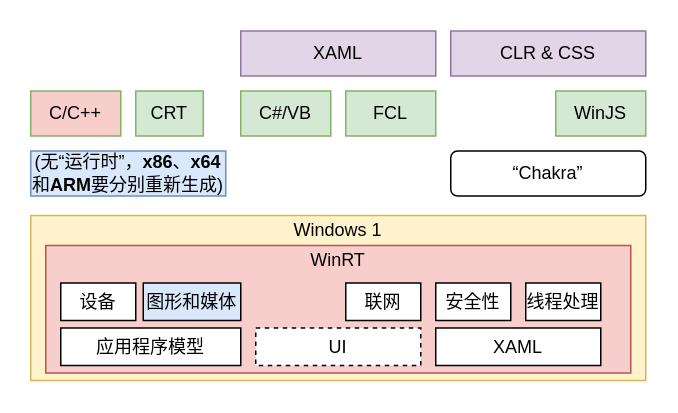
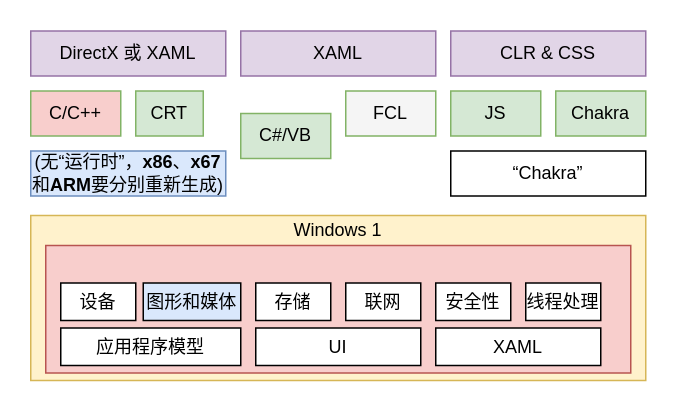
+ <mxCell id="2" value="DirectX 或 XAML" style="rounded=0;whiteSpace=wrap;html=1;fillColor=#e1d5e7;strokeColor=#9673a6;" vertex="1" parent="1"><mxGeometry x="20" y="20" width="130" height="30" as="geometry" /></mxCell>
- <mxCell id="7" value="C#/VB" style="rounded=0;whiteSpace=wrap;html=1;fillColor=#d5e8d4;strokeColor=#82b366;" vertex="1" parent="1"><mxGeometry x="160" y="60" width="60" height="30" as="geometry" /></mxCell>
+ <mxCell id="7" value="C#/VB" style="rounded=0;whiteSpace=wrap;html=1;fillColor=#d5e8d4;strokeColor=#82b366;" vertex="1" parent="1"><mxGeometry x="160" y="75" width="60" height="30" as="geometry" /></mxCell>
- <mxCell id="8" value="FCL" style="rounded=0;whiteSpace=wrap;html=1;fillColor=#d5e8d4;strokeColor=#82b366;" vertex="1" parent="1"><mxGeometry x="230" y="60" width="60" height="30" as="geometry" /></mxCell>
+ <mxCell id="8" value="FCL" style="rounded=0;whiteSpace=wrap;html=1;fillColor=#f5f5f5;strokeColor=#82b366;" vertex="1" parent="1"><mxGeometry x="230" y="60" width="60" height="30" as="geometry" /></mxCell>
+ <mxCell id="10" value="JS" style="rounded=0;whiteSpace=wrap;html=1;fillColor=#d5e8d4;strokeColor=#82b366;" vertex="1" parent="1"><mxGeometry x="300" y="60" width="60" height="30" as="geometry" /></mxCell>
- <mxCell id="11" value="WinJS" style="rounded=0;whiteSpace=wrap;html=1;fillColor=#d5e8d4;strokeColor=#82b366;" vertex="1" parent="1"><mxGeometry x="370" y="60" width="60" height="30" as="geometry" /></mxCell>
+ <mxCell id="11" value="Chakra" style="rounded=0;whiteSpace=wrap;html=1;fillColor=#d5e8d4;strokeColor=#82b366;" vertex="1" parent="1"><mxGeometry x="370" y="60" width="60" height="30" as="geometry" /></mxCell>
- <mxCell id="5" value="(无“运行时”，&lt;b&gt;x86&lt;/b&gt;、&lt;b&gt;x64&lt;/b&gt;和&lt;b&gt;ARM&lt;/b&gt;要分别重新生成)" style="rounded=0;whiteSpace=wrap;html=1;fillColor=#dae8fc;strokeColor=#6c8ebf;" vertex="1" parent="1"><mxGeometry x="20" y="100" width="130" height="30" as="geometry" /></mxCell>
+ <mxCell id="5" value="(无“运行时”，&lt;b&gt;x86&lt;/b&gt;、&lt;b&gt;x67&lt;/b&gt;和&lt;b&gt;ARM&lt;/b&gt;要分别重新生成)" style="rounded=0;whiteSpace=wrap;html=1;fillColor=#dae8fc;strokeColor=#6c8ebf;" vertex="1" parent="1"><mxGeometry x="20" y="100" width="130" height="30" as="geometry" /></mxCell>
- <mxCell id="12" value="“Chakra”" style="whiteSpace=wrap;html=1;rounded=1;" vertex="1" parent="1"><mxGeometry x="300" y="100" width="130" height="30" as="geometry" /></mxCell>
+ <mxCell id="12" value="“Chakra”" style="rounded=0;whiteSpace=wrap;html=1;" vertex="1" parent="1"><mxGeometry x="300" y="100" width="130" height="30" as="geometry" /></mxCell>
- <mxCell id="25" value="WinRT" style="text;html=1;strokeColor=none;fillColor=none;align=center;verticalAlign=middle;whiteSpace=wrap;rounded=0;" vertex="1" parent="1"><mxGeometry x="185" y="163" width="80" height="20" as="geometry" /></mxCell>
+ <mxCell id="18" value="存储" style="rounded=0;whiteSpace=wrap;html=1;" vertex="1" parent="1"><mxGeometry x="170" y="188" width="50" height="25" as="geometry" /></mxCell>
- <mxCell id="22" value="UI" style="rounded=0;whiteSpace=wrap;html=1;dashed=1;" vertex="1" parent="1"><mxGeometry x="170" y="218" width="110" height="25" as="geometry" /></mxCell>
+ <mxCell id="22" value="UI" style="rounded=0;whiteSpace=wrap;html=1;" vertex="1" parent="1"><mxGeometry x="170" y="218" width="110" height="25" as="geometry" /></mxCell>
